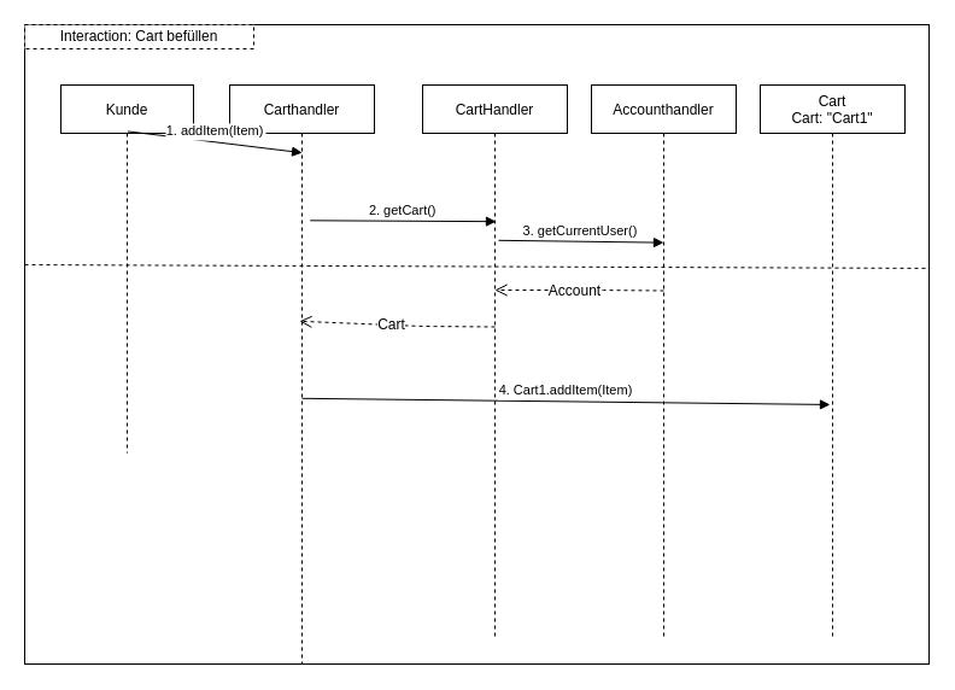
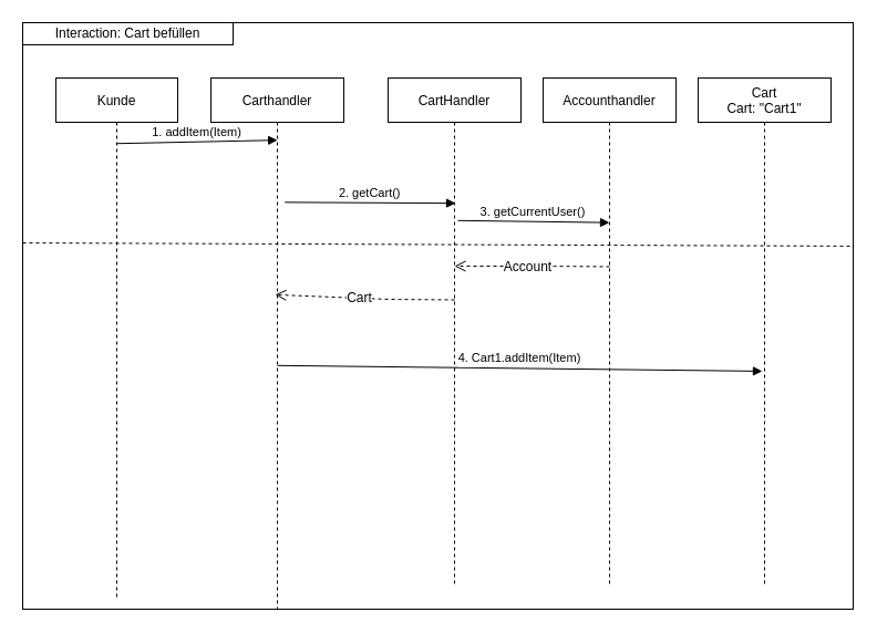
- <mxCell id="3" value="Interaction: Cart befüllen" style="rounded=0;whiteSpace=wrap;html=1;dashed=1;" parent="1" vertex="1"><mxGeometry x="20" y="20" width="190" height="20" as="geometry" /></mxCell>
+ <mxCell id="3" value="Interaction: Cart befüllen" style="rounded=0;whiteSpace=wrap;html=1;" parent="1" vertex="1"><mxGeometry x="20" y="20" width="190" height="20" as="geometry" /></mxCell>
- <mxCell id="6" value="Kunde" style="shape=umlLifeline;perimeter=lifelinePerimeter;container=1;collapsible=0;recursiveResize=0;rounded=0;shadow=0;strokeWidth=1;" parent="1" vertex="1"><mxGeometry x="50" y="70" width="110" height="305" as="geometry" /></mxCell>
+ <mxCell id="6" value="Kunde" style="shape=umlLifeline;perimeter=lifelinePerimeter;container=1;collapsible=0;recursiveResize=0;rounded=0;shadow=0;strokeWidth=1;" parent="1" vertex="1"><mxGeometry x="50" y="70" width="110" height="470" as="geometry" /></mxCell>
